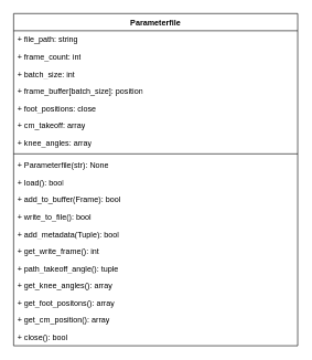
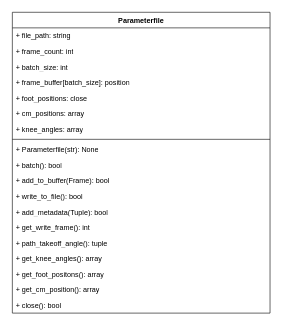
- <mxCell id="8" value="+ cm_takeoff: array" style="text;strokeColor=none;fillColor=none;align=left;verticalAlign=top;spacingLeft=4;spacingRight=4;overflow=hidden;rotatable=0;points=[[0,0.5],[1,0.5]];portConstraint=eastwest;whiteSpace=wrap;html=1;" vertex="1" parent="2"><mxGeometry y="156" width="430" height="26" as="geometry" /></mxCell>
+ <mxCell id="8" value="+ cm_positions: array" style="text;strokeColor=none;fillColor=none;align=left;verticalAlign=top;spacingLeft=4;spacingRight=4;overflow=hidden;rotatable=0;points=[[0,0.5],[1,0.5]];portConstraint=eastwest;whiteSpace=wrap;html=1;" vertex="1" parent="2"><mxGeometry y="156" width="430" height="26" as="geometry" /></mxCell>
- <mxCell id="12" value="+ load(): bool" style="text;strokeColor=none;fillColor=none;align=left;verticalAlign=top;spacingLeft=4;spacingRight=4;overflow=hidden;rotatable=0;points=[[0,0.5],[1,0.5]];portConstraint=eastwest;whiteSpace=wrap;html=1;" vertex="1" parent="2"><mxGeometry y="242" width="430" height="26" as="geometry" /></mxCell>
+ <mxCell id="12" value="+ batch(): bool" style="text;strokeColor=none;fillColor=none;align=left;verticalAlign=top;spacingLeft=4;spacingRight=4;overflow=hidden;rotatable=0;points=[[0,0.5],[1,0.5]];portConstraint=eastwest;whiteSpace=wrap;html=1;" vertex="1" parent="2"><mxGeometry y="242" width="430" height="26" as="geometry" /></mxCell>
